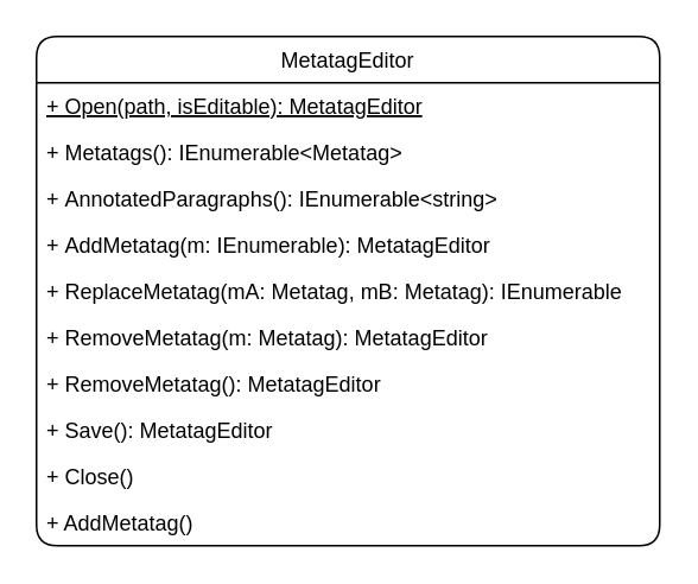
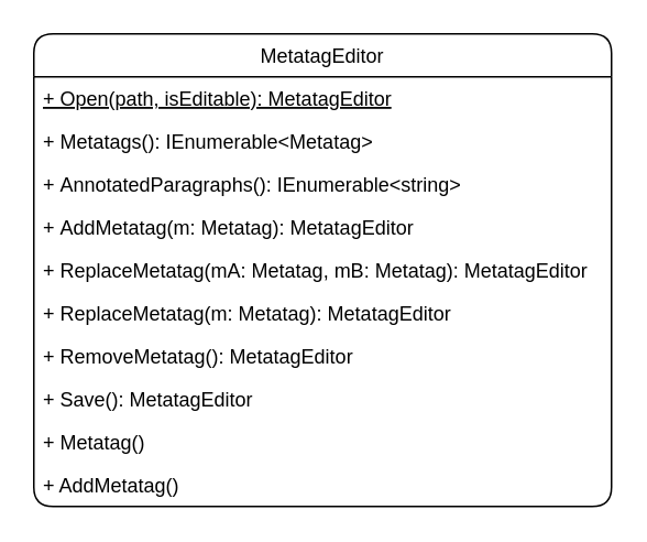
- <mxCell id="6" value="+ AddMetatag(m: IEnumerable): MetatagEditor" style="text;strokeColor=none;fillColor=none;align=left;verticalAlign=top;spacingLeft=4;spacingRight=4;overflow=hidden;rotatable=0;points=[[0,0.5],[1,0.5]];portConstraint=eastwest;rounded=1;" parent="2" vertex="1"><mxGeometry y="104" width="350" height="26" as="geometry" /></mxCell>
+ <mxCell id="6" value="+ AddMetatag(m: Metatag): MetatagEditor" style="text;strokeColor=none;fillColor=none;align=left;verticalAlign=top;spacingLeft=4;spacingRight=4;overflow=hidden;rotatable=0;points=[[0,0.5],[1,0.5]];portConstraint=eastwest;rounded=1;" parent="2" vertex="1"><mxGeometry y="104" width="350" height="26" as="geometry" /></mxCell>
- <mxCell id="7" value="+ ReplaceMetatag(mA: Metatag, mB: Metatag): IEnumerable" style="text;strokeColor=none;fillColor=none;align=left;verticalAlign=top;spacingLeft=4;spacingRight=4;overflow=hidden;rotatable=0;points=[[0,0.5],[1,0.5]];portConstraint=eastwest;rounded=1;" parent="2" vertex="1"><mxGeometry y="130" width="350" height="26" as="geometry" /></mxCell>
+ <mxCell id="7" value="+ ReplaceMetatag(mA: Metatag, mB: Metatag): MetatagEditor" style="text;strokeColor=none;fillColor=none;align=left;verticalAlign=top;spacingLeft=4;spacingRight=4;overflow=hidden;rotatable=0;points=[[0,0.5],[1,0.5]];portConstraint=eastwest;rounded=1;" parent="2" vertex="1"><mxGeometry y="130" width="350" height="26" as="geometry" /></mxCell>
- <mxCell id="8" value="+ RemoveMetatag(m: Metatag): MetatagEditor" style="text;strokeColor=none;fillColor=none;align=left;verticalAlign=top;spacingLeft=4;spacingRight=4;overflow=hidden;rotatable=0;points=[[0,0.5],[1,0.5]];portConstraint=eastwest;rounded=1;glass=0;" parent="2" vertex="1"><mxGeometry y="156" width="350" height="26" as="geometry" /></mxCell>
+ <mxCell id="8" value="+ ReplaceMetatag(m: Metatag): MetatagEditor" style="text;strokeColor=none;fillColor=none;align=left;verticalAlign=top;spacingLeft=4;spacingRight=4;overflow=hidden;rotatable=0;points=[[0,0.5],[1,0.5]];portConstraint=eastwest;rounded=1;glass=0;" parent="2" vertex="1"><mxGeometry y="156" width="350" height="26" as="geometry" /></mxCell>
- <mxCell id="11" value="+ Close()" style="text;strokeColor=none;fillColor=none;align=left;verticalAlign=top;spacingLeft=4;spacingRight=4;overflow=hidden;rotatable=0;points=[[0,0.5],[1,0.5]];portConstraint=eastwest;rounded=1;" parent="2" vertex="1"><mxGeometry y="234" width="350" height="26" as="geometry" /></mxCell>
+ <mxCell id="11" value="+ Metatag()" style="text;strokeColor=none;fillColor=none;align=left;verticalAlign=top;spacingLeft=4;spacingRight=4;overflow=hidden;rotatable=0;points=[[0,0.5],[1,0.5]];portConstraint=eastwest;rounded=1;" parent="2" vertex="1"><mxGeometry y="234" width="350" height="26" as="geometry" /></mxCell>
